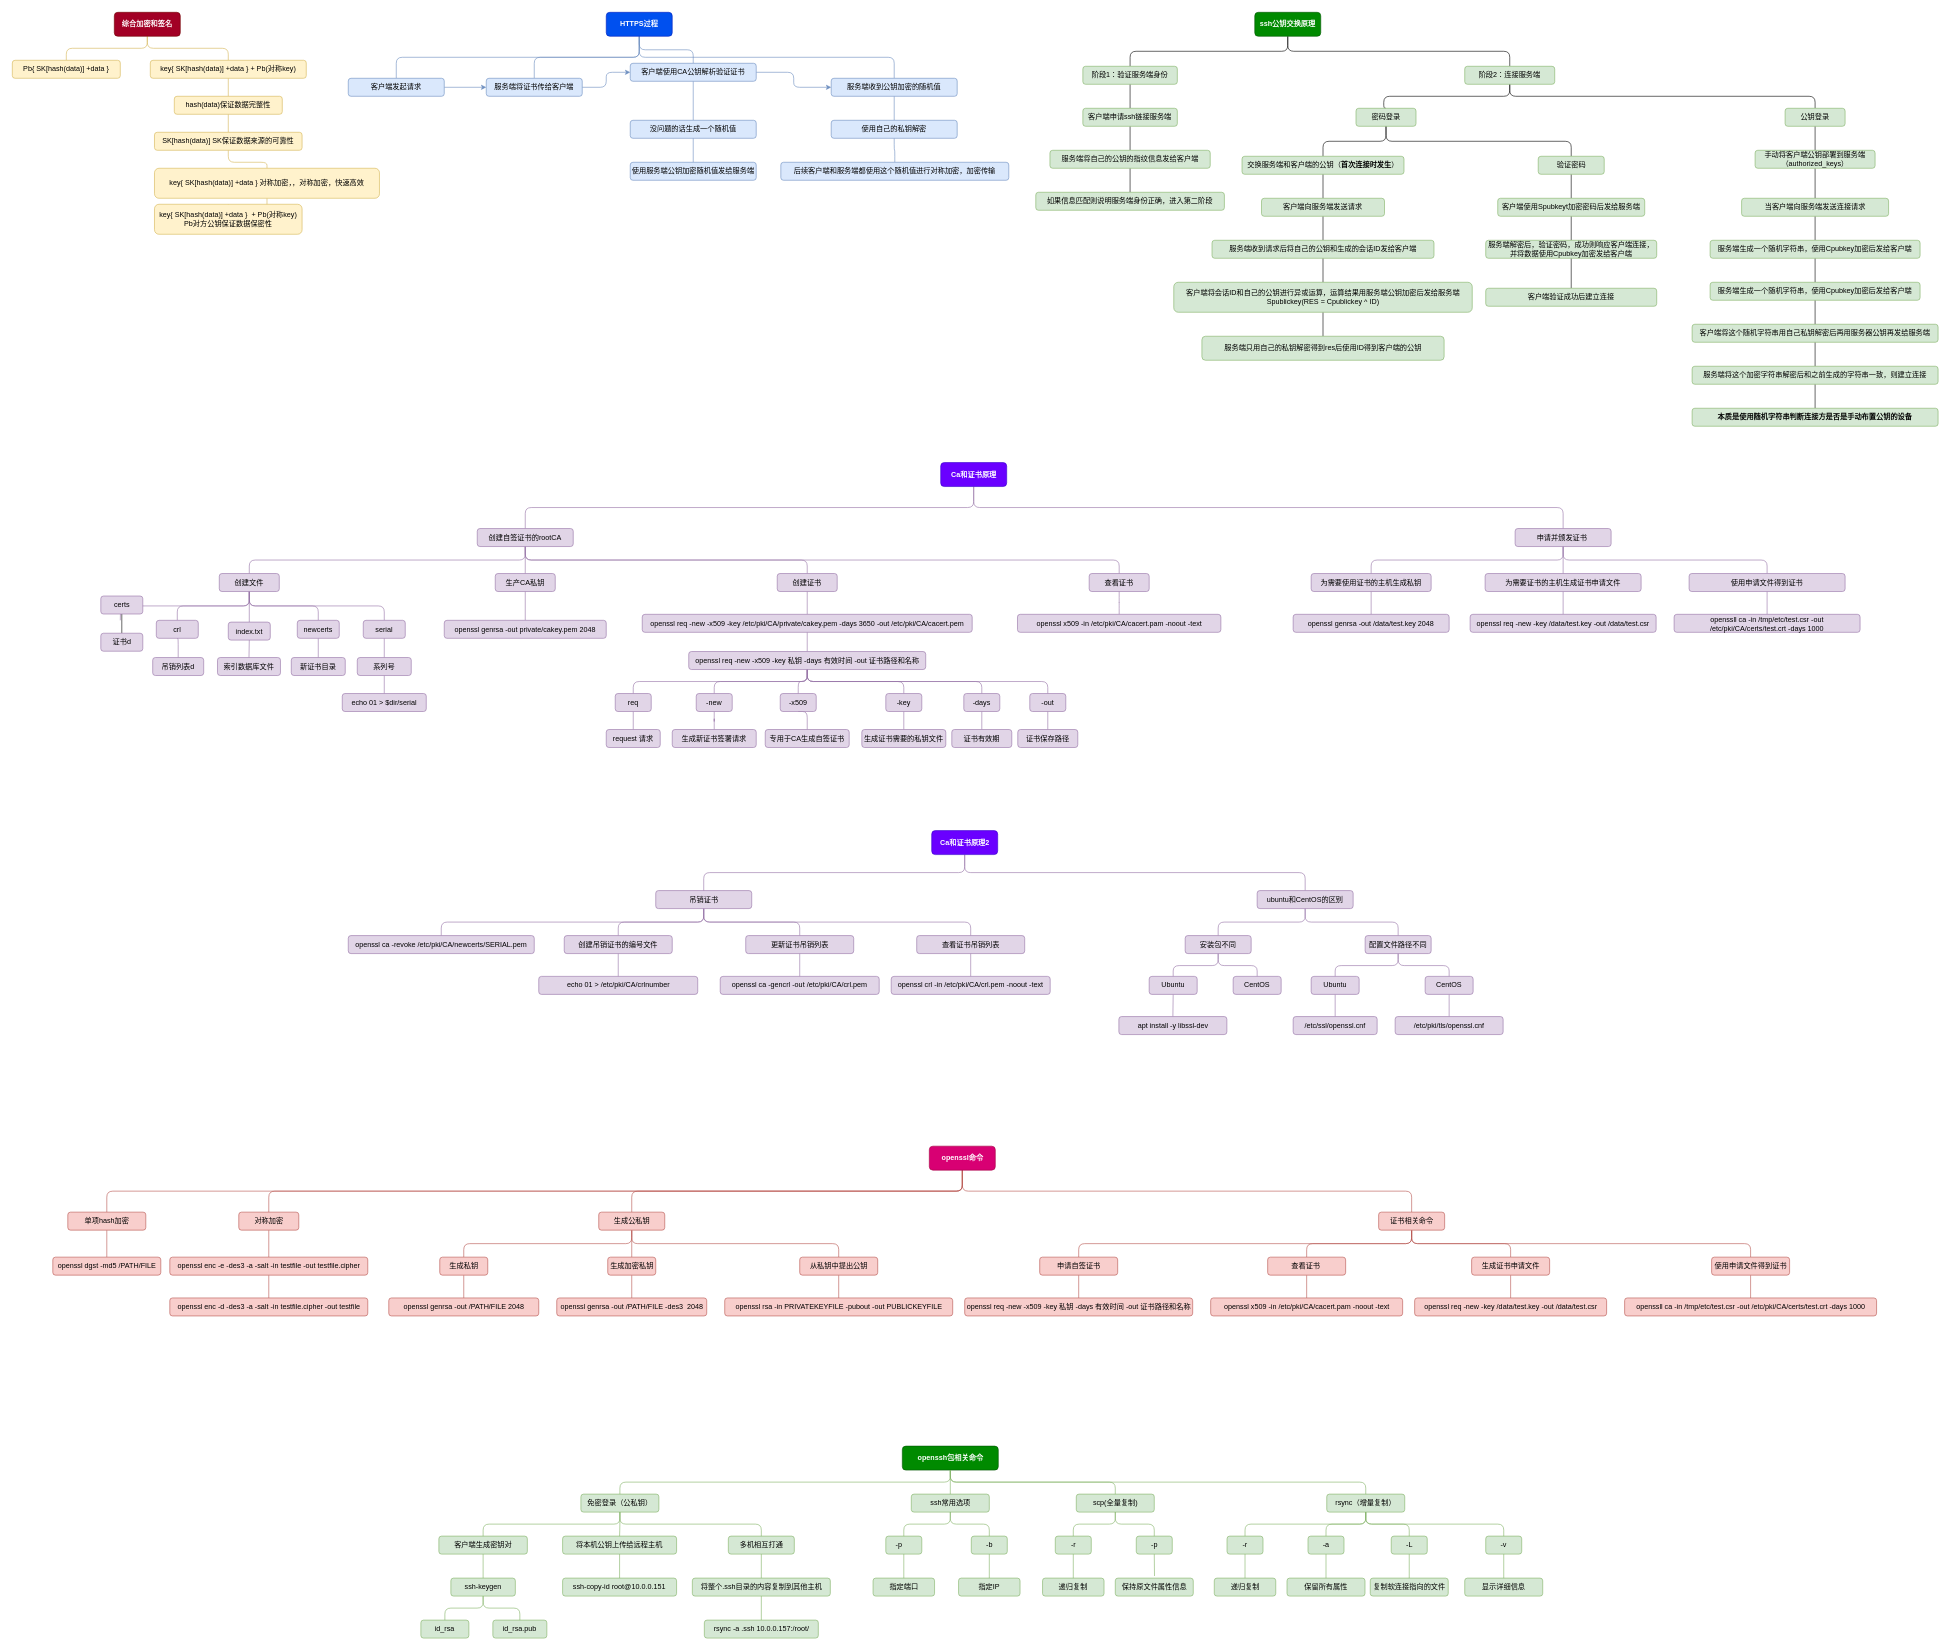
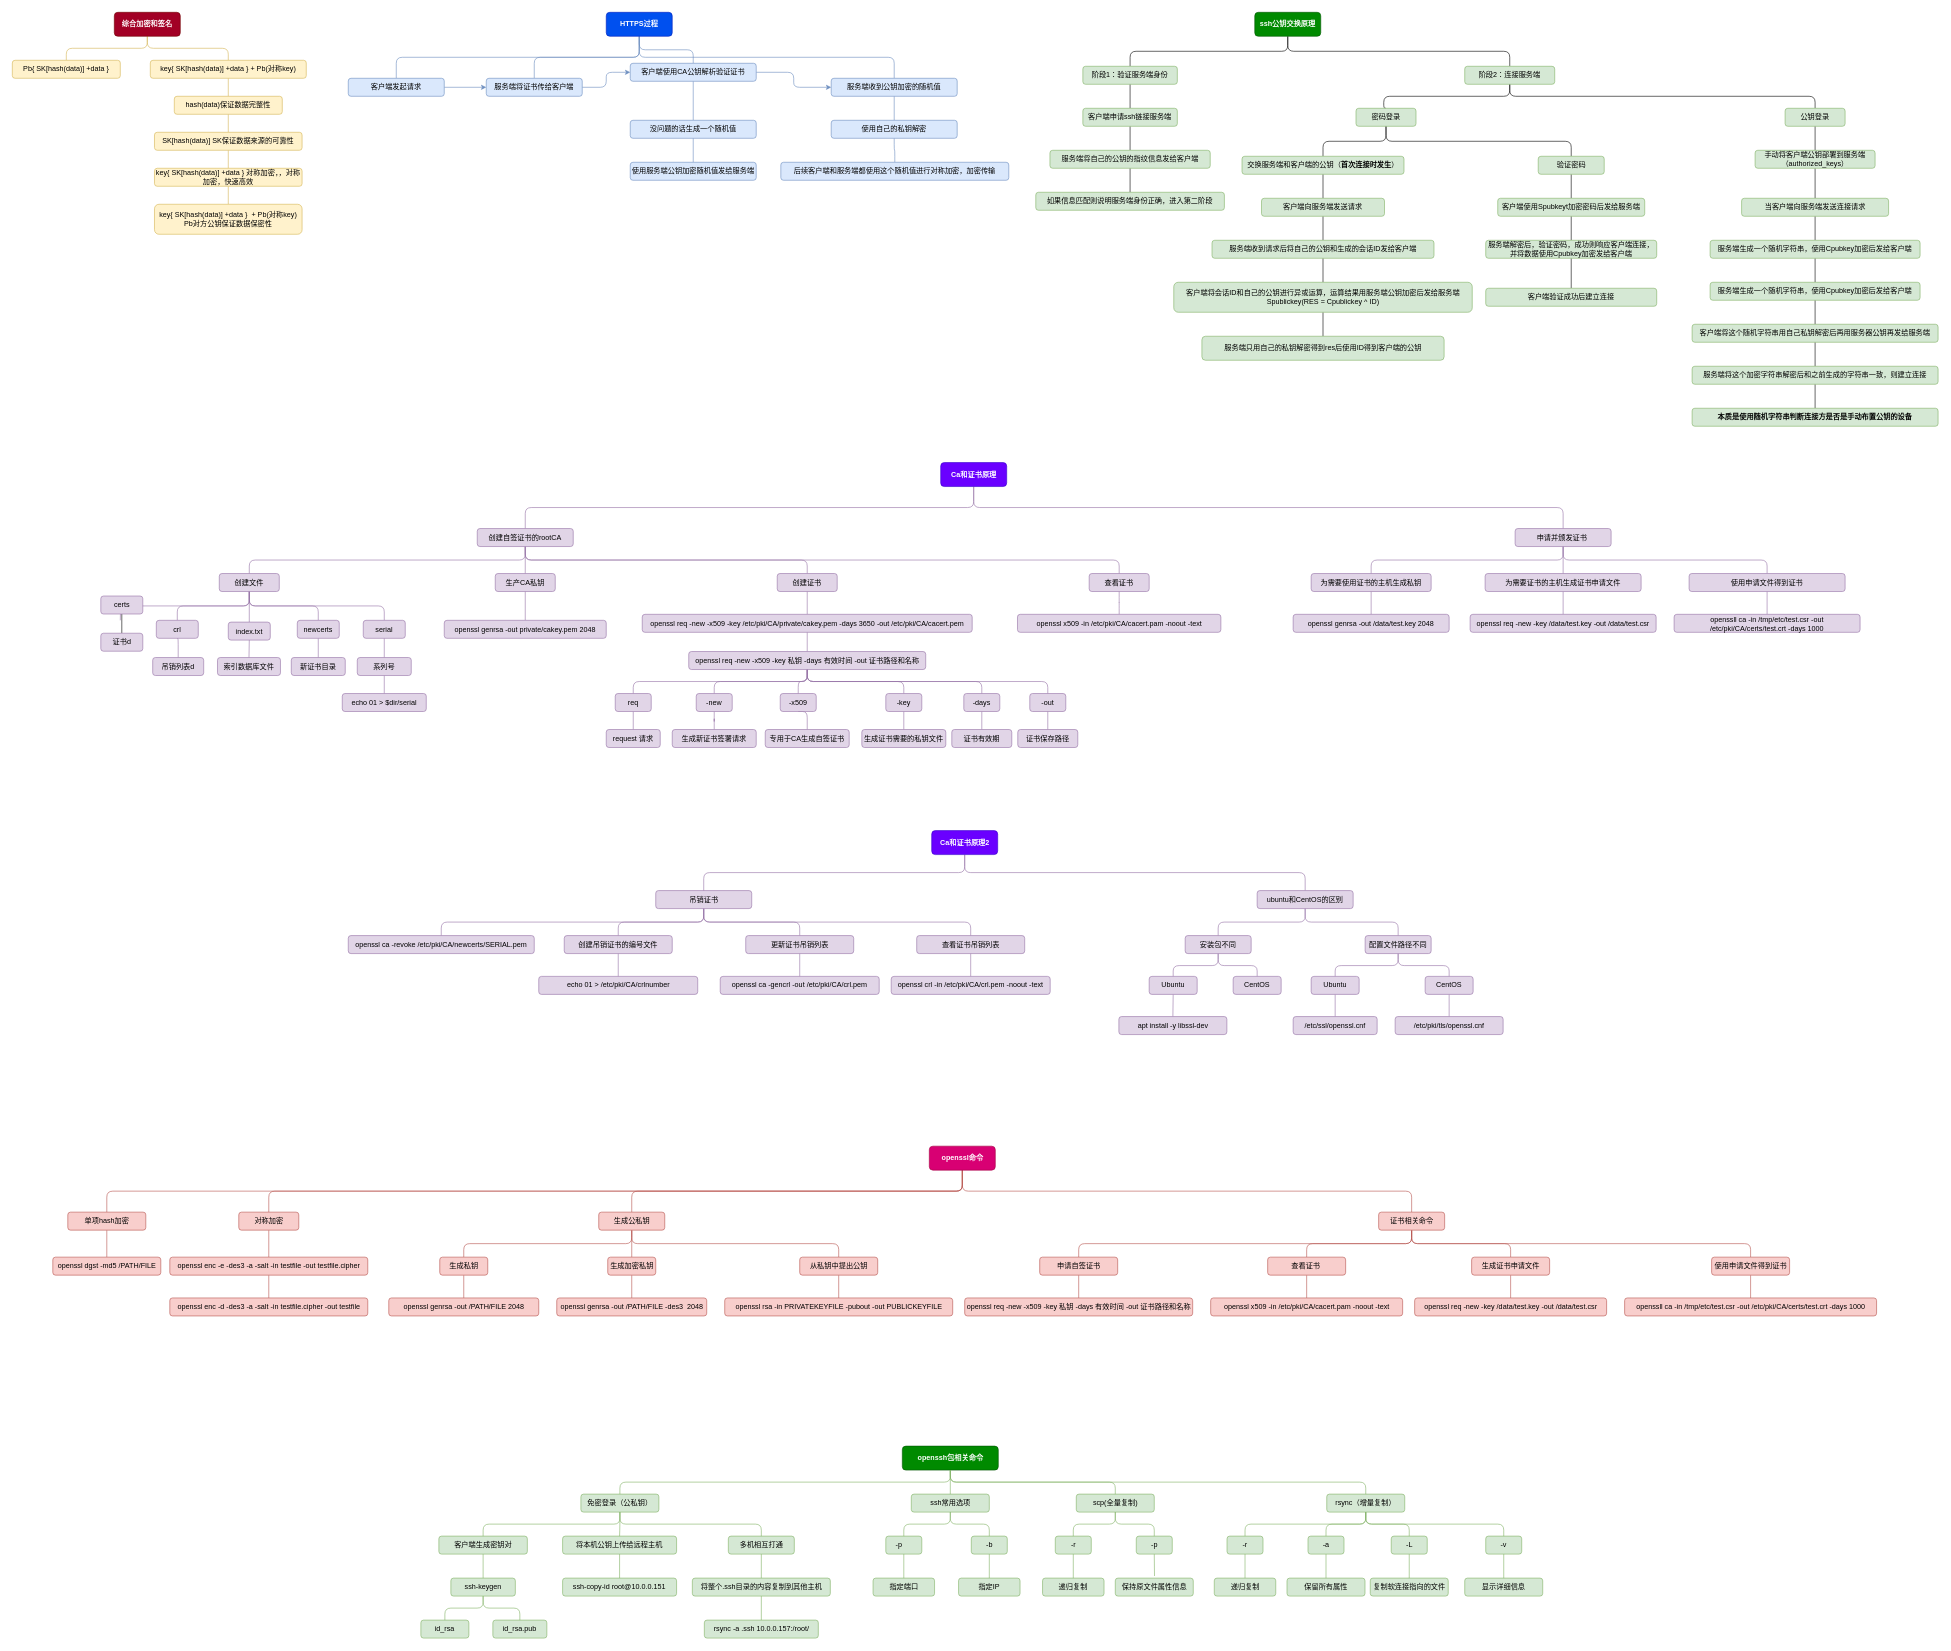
- <mxCell id="13" value="key{ SK[hash(data)] +data } 对称加密，，对称加密，快速高效" style="rounded=1;whiteSpace=wrap;html=1;fillColor=#fff2cc;strokeColor=#d6b656;" parent="1" vertex="1"><mxGeometry x="257" y="280" width="375" height="50" as="geometry" /></mxCell>
+ <mxCell id="13" value="key{ SK[hash(data)] +data } 对称加密，，对称加密，快速高效" style="rounded=1;whiteSpace=wrap;html=1;fillColor=#fff2cc;strokeColor=#d6b656;" parent="1" vertex="1"><mxGeometry x="257" y="280" width="246" height="30" as="geometry" /></mxCell>
